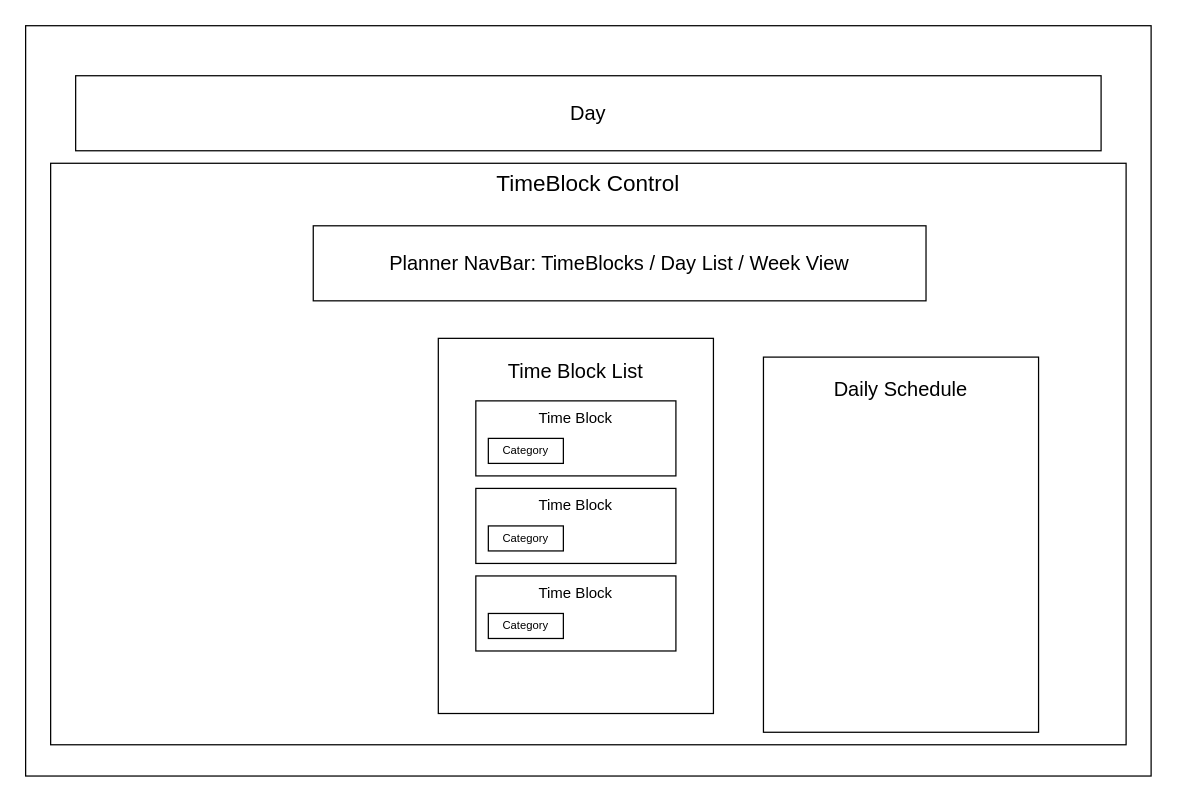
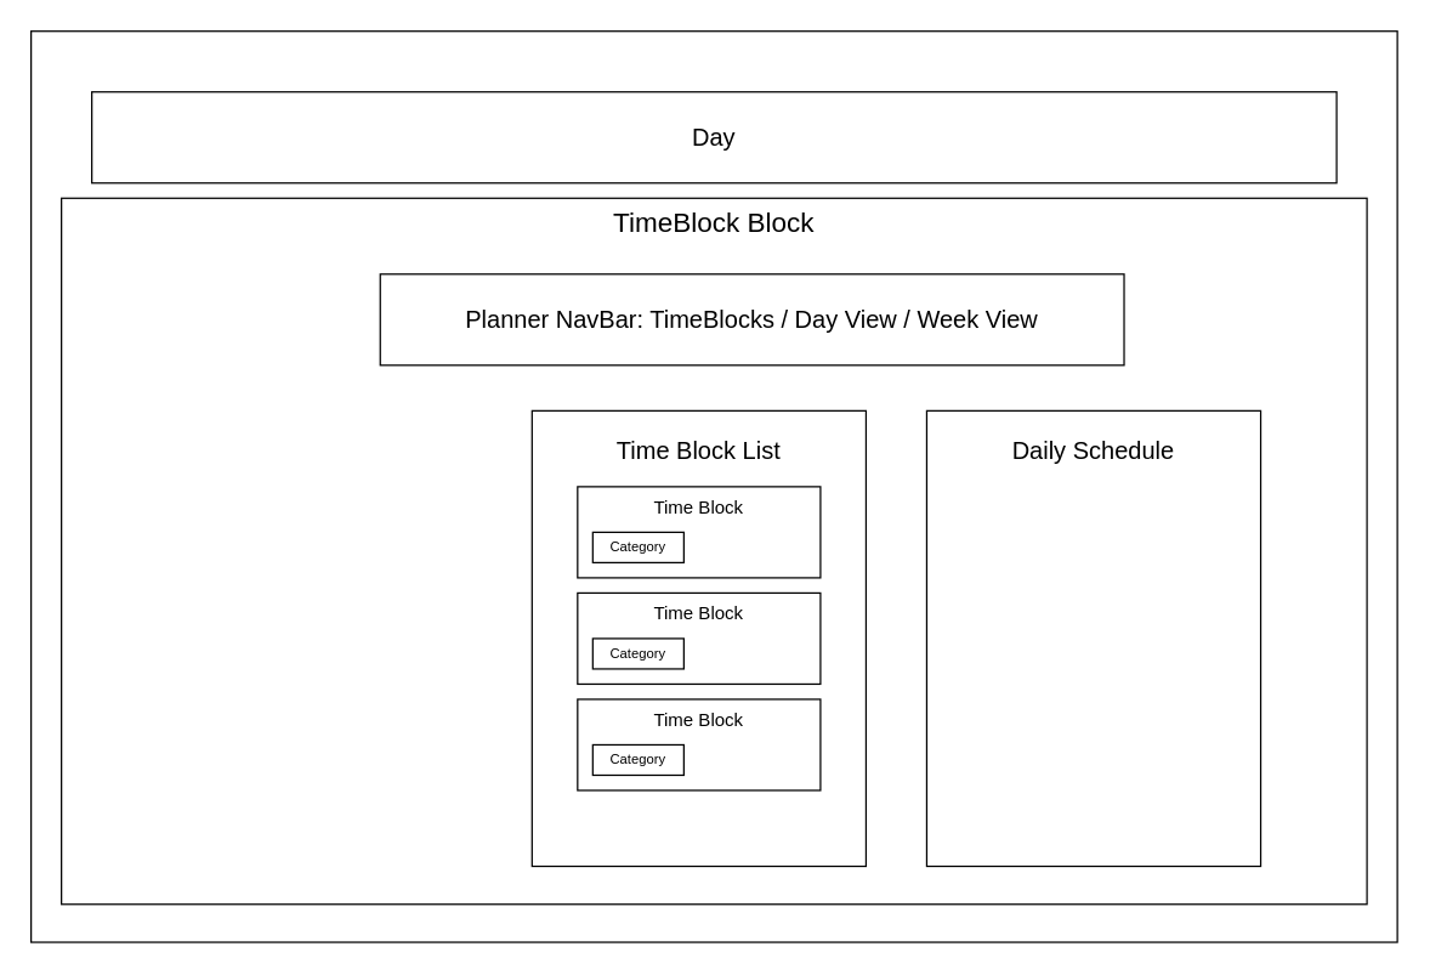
- <mxCell id="3" value="TimeBlock Control" style="rounded=0;whiteSpace=wrap;html=1;verticalAlign=top;fontSize=18;" parent="1" vertex="1"><mxGeometry x="40" y="130" width="860" height="465" as="geometry" /></mxCell>
+ <mxCell id="3" value="TimeBlock Block" style="rounded=0;whiteSpace=wrap;html=1;verticalAlign=top;fontSize=18;" parent="1" vertex="1"><mxGeometry x="40" y="130" width="860" height="465" as="geometry" /></mxCell>
- <mxCell id="12" value="Planner NavBar: TimeBlocks / Day List / Week View" style="rounded=0;whiteSpace=wrap;html=1;fontSize=16;" vertex="1" parent="1"><mxGeometry x="250" y="180" width="490" height="60" as="geometry" /></mxCell>
+ <mxCell id="12" value="Planner NavBar: TimeBlocks / Day View / Week View" style="rounded=0;whiteSpace=wrap;html=1;fontSize=16;" vertex="1" parent="1"><mxGeometry x="250" y="180" width="490" height="60" as="geometry" /></mxCell>
- <mxCell id="7" value="Daily Schedule" style="rounded=0;whiteSpace=wrap;html=1;fontSize=16;verticalAlign=top;spacingTop=10;" parent="1" vertex="1"><mxGeometry x="610" y="285" width="220" height="300" as="geometry" /></mxCell>
+ <mxCell id="7" value="Daily Schedule" style="rounded=0;whiteSpace=wrap;html=1;fontSize=16;verticalAlign=top;spacingTop=10;" parent="1" vertex="1"><mxGeometry x="610" y="270" width="220" height="300" as="geometry" /></mxCell>
